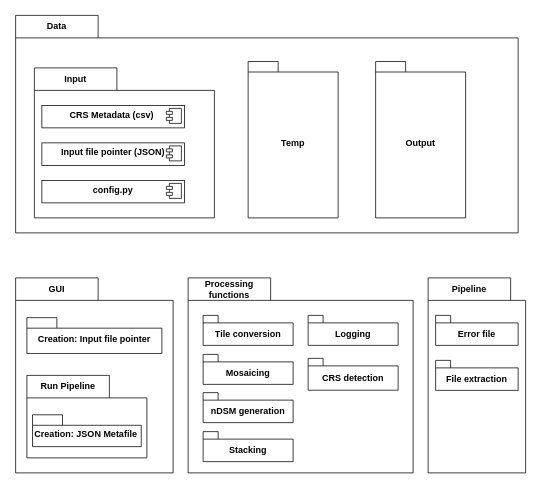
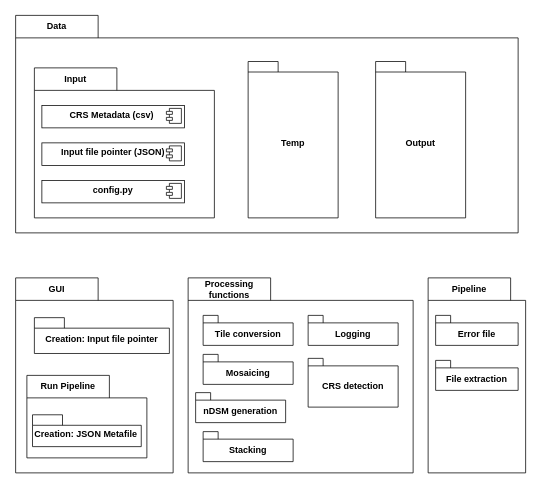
- <mxCell id="13" value="&lt;b style=&quot;border-color: var(--border-color);&quot;&gt;Creation: Input file pointer&lt;/b&gt;" style="shape=folder;fontStyle=1;spacingTop=10;tabWidth=40;tabHeight=14;tabPosition=left;html=1;whiteSpace=wrap;horizontal=1;verticalAlign=middle;" parent="9" vertex="1"><mxGeometry x="15" y="53.061" width="180" height="47.755" as="geometry" /></mxCell>
+ <mxCell id="13" value="&lt;b style=&quot;border-color: var(--border-color);&quot;&gt;Creation: Input file pointer&lt;/b&gt;" style="shape=folder;fontStyle=1;spacingTop=10;tabWidth=40;tabHeight=14;tabPosition=left;html=1;whiteSpace=wrap;horizontal=1;verticalAlign=middle;" parent="9" vertex="1"><mxGeometry x="25" y="53.061" width="180" height="47.755" as="geometry" /></mxCell>
- <mxCell id="8" value="CRS detection" style="shape=folder;fontStyle=1;spacingTop=10;tabWidth=20;tabHeight=10;tabPosition=left;html=1;whiteSpace=wrap;horizontal=1;verticalAlign=middle;flipV=0;" parent="6" vertex="1"><mxGeometry x="160" y="107.327" width="120" height="42.449" as="geometry" /></mxCell>
+ <mxCell id="8" value="CRS detection" style="shape=folder;fontStyle=1;spacingTop=10;tabWidth=20;tabHeight=10;tabPosition=left;html=1;whiteSpace=wrap;horizontal=1;verticalAlign=middle;flipV=0;" parent="6" vertex="1"><mxGeometry x="160" y="107.327" width="120" height="65" as="geometry" /></mxCell>
- <mxCell id="24" value="nDSM generation" style="shape=folder;fontStyle=1;spacingTop=10;tabWidth=20;tabHeight=10;tabPosition=left;html=1;whiteSpace=wrap;horizontal=1;verticalAlign=middle;flipV=0;" parent="1" vertex="1"><mxGeometry x="270" y="523" width="120" height="40" as="geometry" /></mxCell>
+ <mxCell id="24" value="nDSM generation" style="shape=folder;fontStyle=1;spacingTop=10;tabWidth=20;tabHeight=10;tabPosition=left;html=1;whiteSpace=wrap;horizontal=1;verticalAlign=middle;flipV=0;" parent="1" vertex="1"><mxGeometry x="260" y="523" width="120" height="40" as="geometry" /></mxCell>
